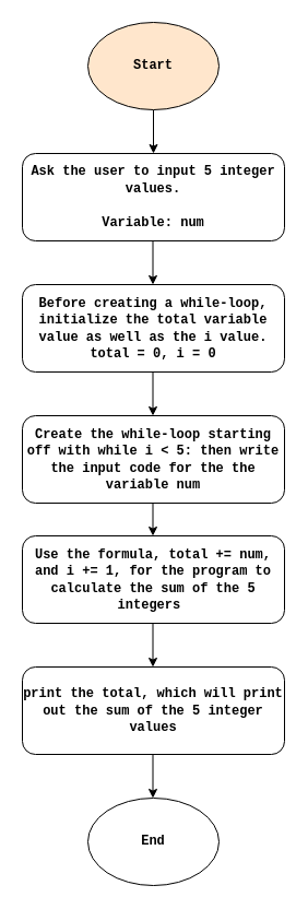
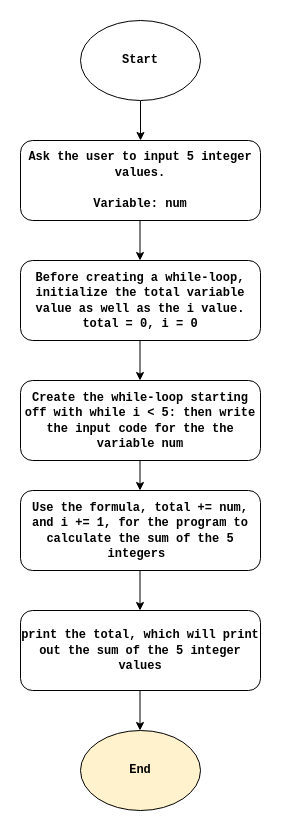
- <mxCell id="14" value="&lt;b&gt;Start&lt;/b&gt;" style="ellipse;whiteSpace=wrap;html=1;fontFamily=Courier New;fillColor=#ffe6cc;" vertex="1" parent="1"><mxGeometry x="80" width="120" height="80" as="geometry" y="20" /></mxCell>
+ <mxCell id="14" value="&lt;b&gt;Start&lt;/b&gt;" style="ellipse;whiteSpace=wrap;html=1;fontFamily=Courier New;" vertex="1" parent="1"><mxGeometry x="80" width="120" height="80" as="geometry" y="20" /></mxCell>
- <mxCell id="11" value="&lt;h4&gt;End&lt;/h4&gt;" style="ellipse;whiteSpace=wrap;html=1;fontFamily=Courier New;" vertex="1" parent="1"><mxGeometry x="80" y="730" width="120" height="80" as="geometry" /></mxCell>
+ <mxCell id="11" value="&lt;h4&gt;End&lt;/h4&gt;" style="ellipse;whiteSpace=wrap;html=1;fontFamily=Courier New;fillColor=#fff2cc;" vertex="1" parent="1"><mxGeometry x="80" y="730" width="120" height="80" as="geometry" /></mxCell>
